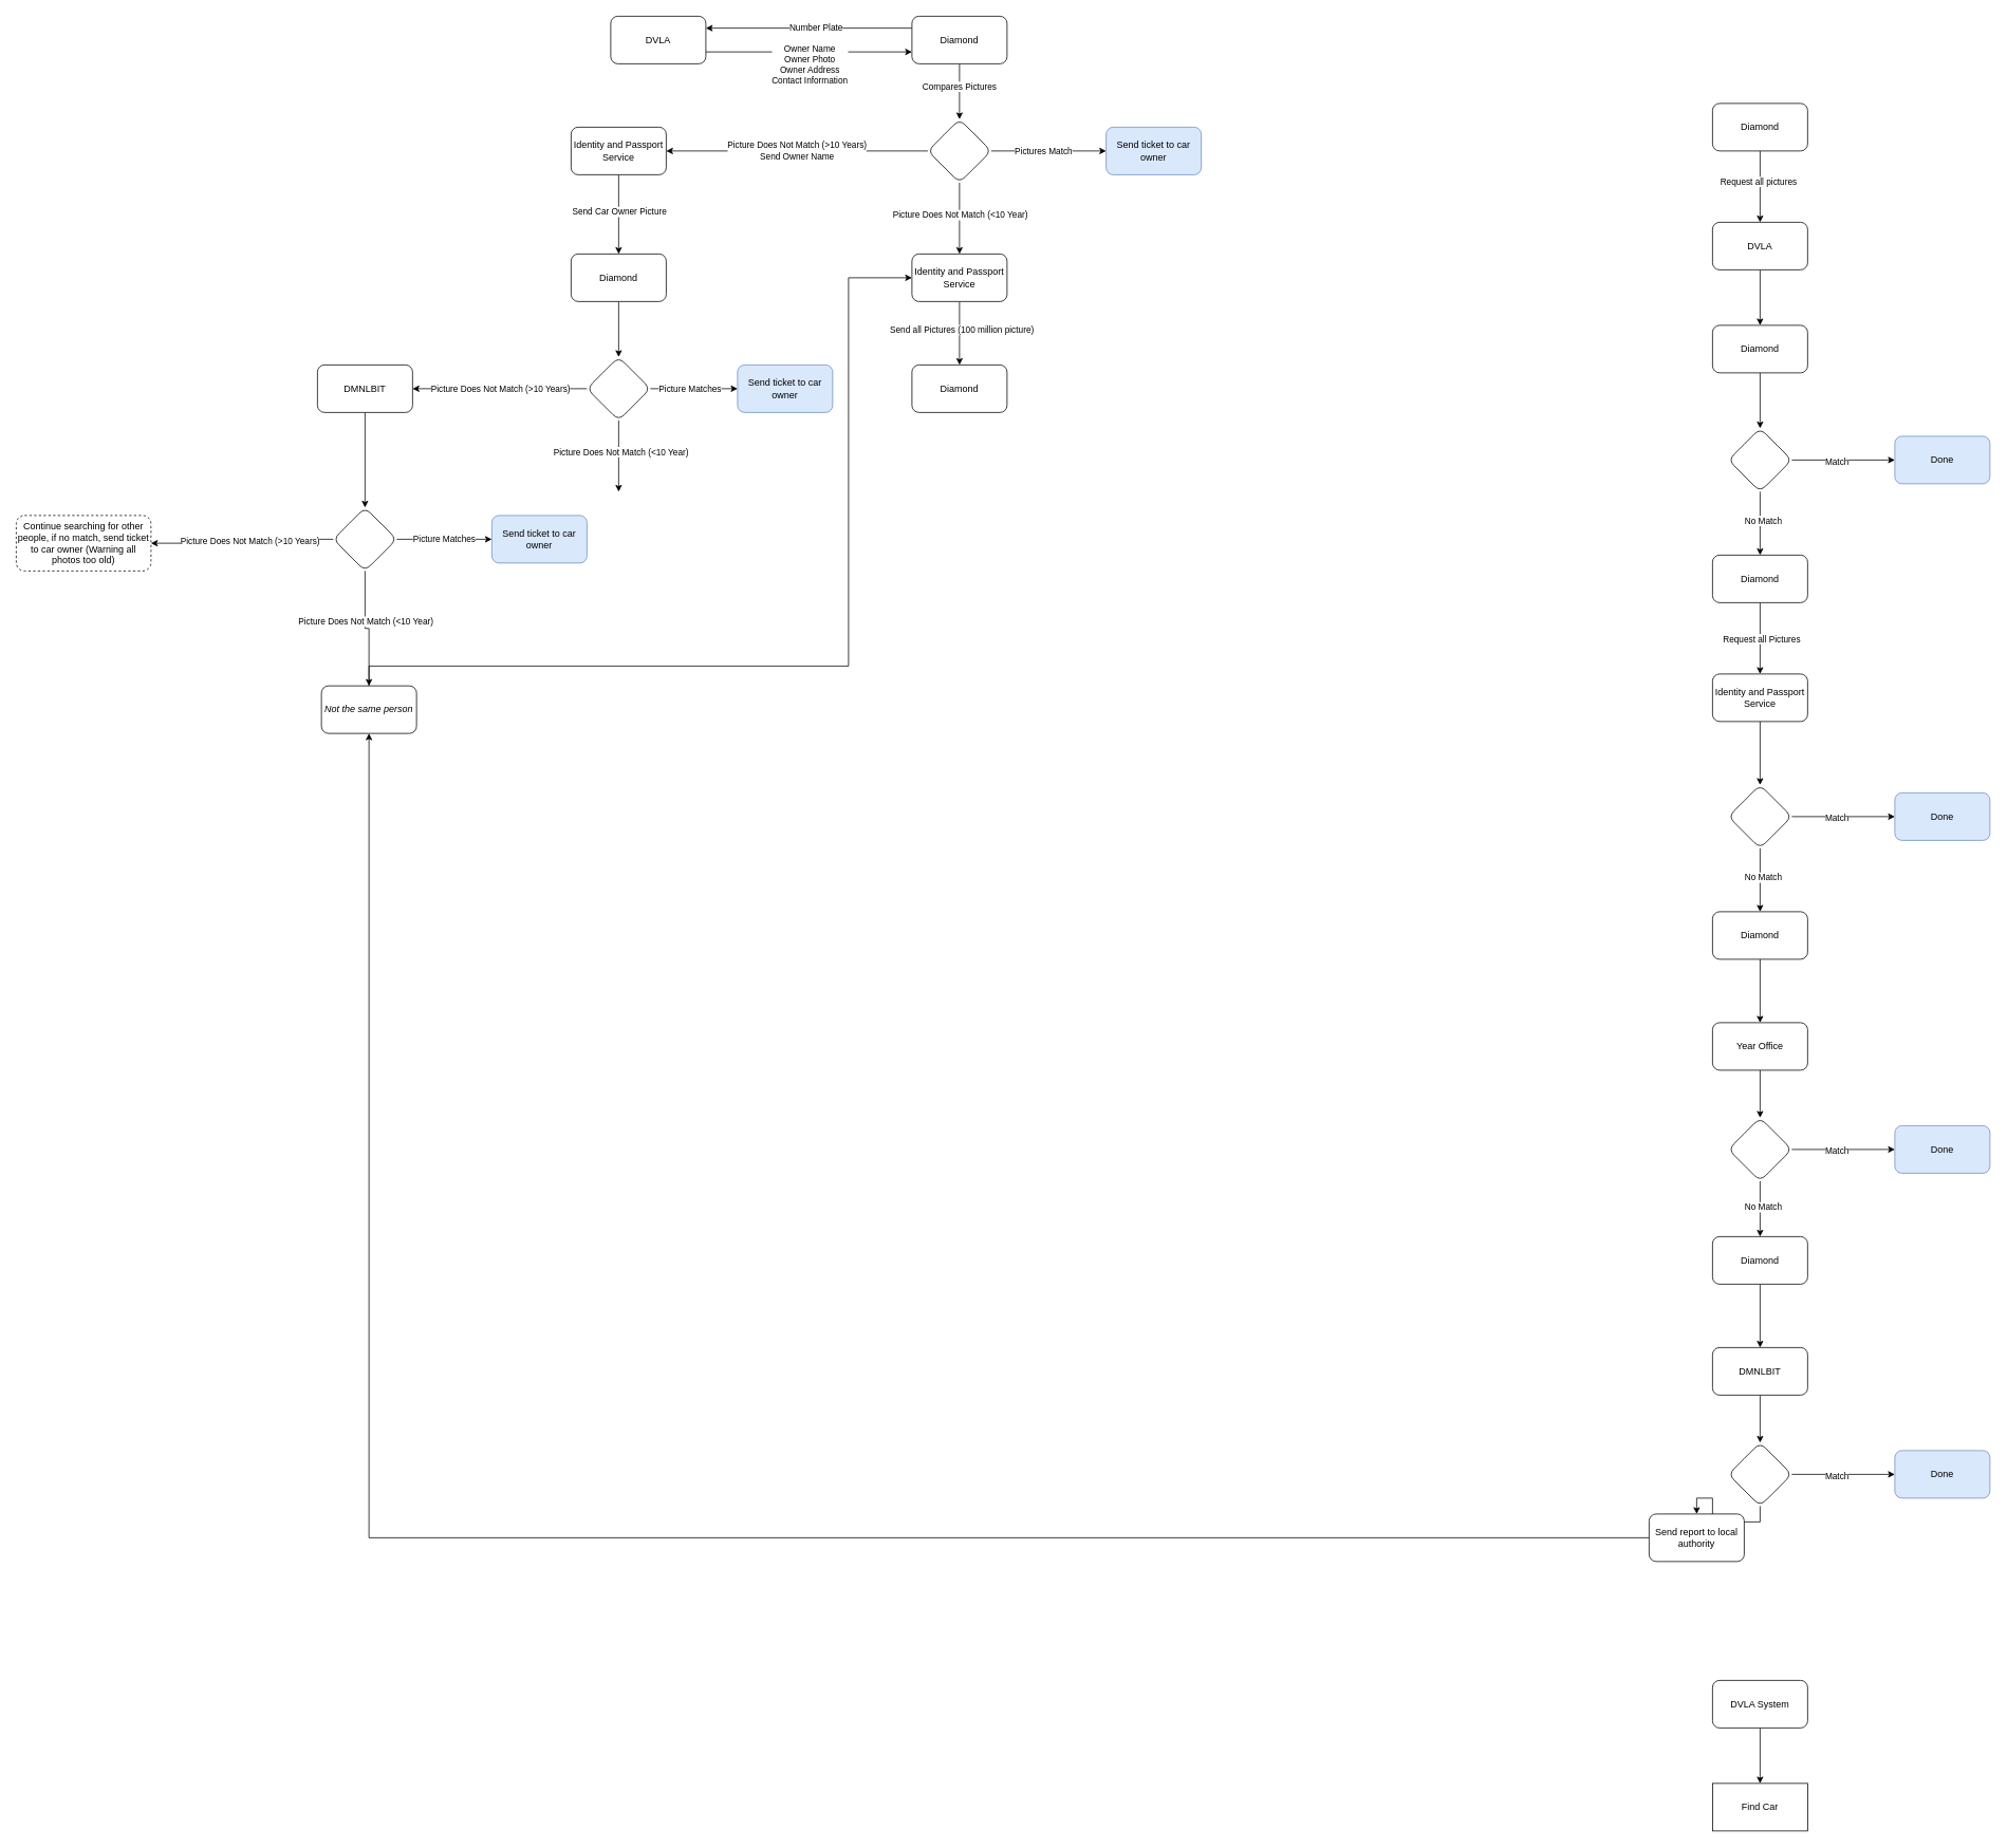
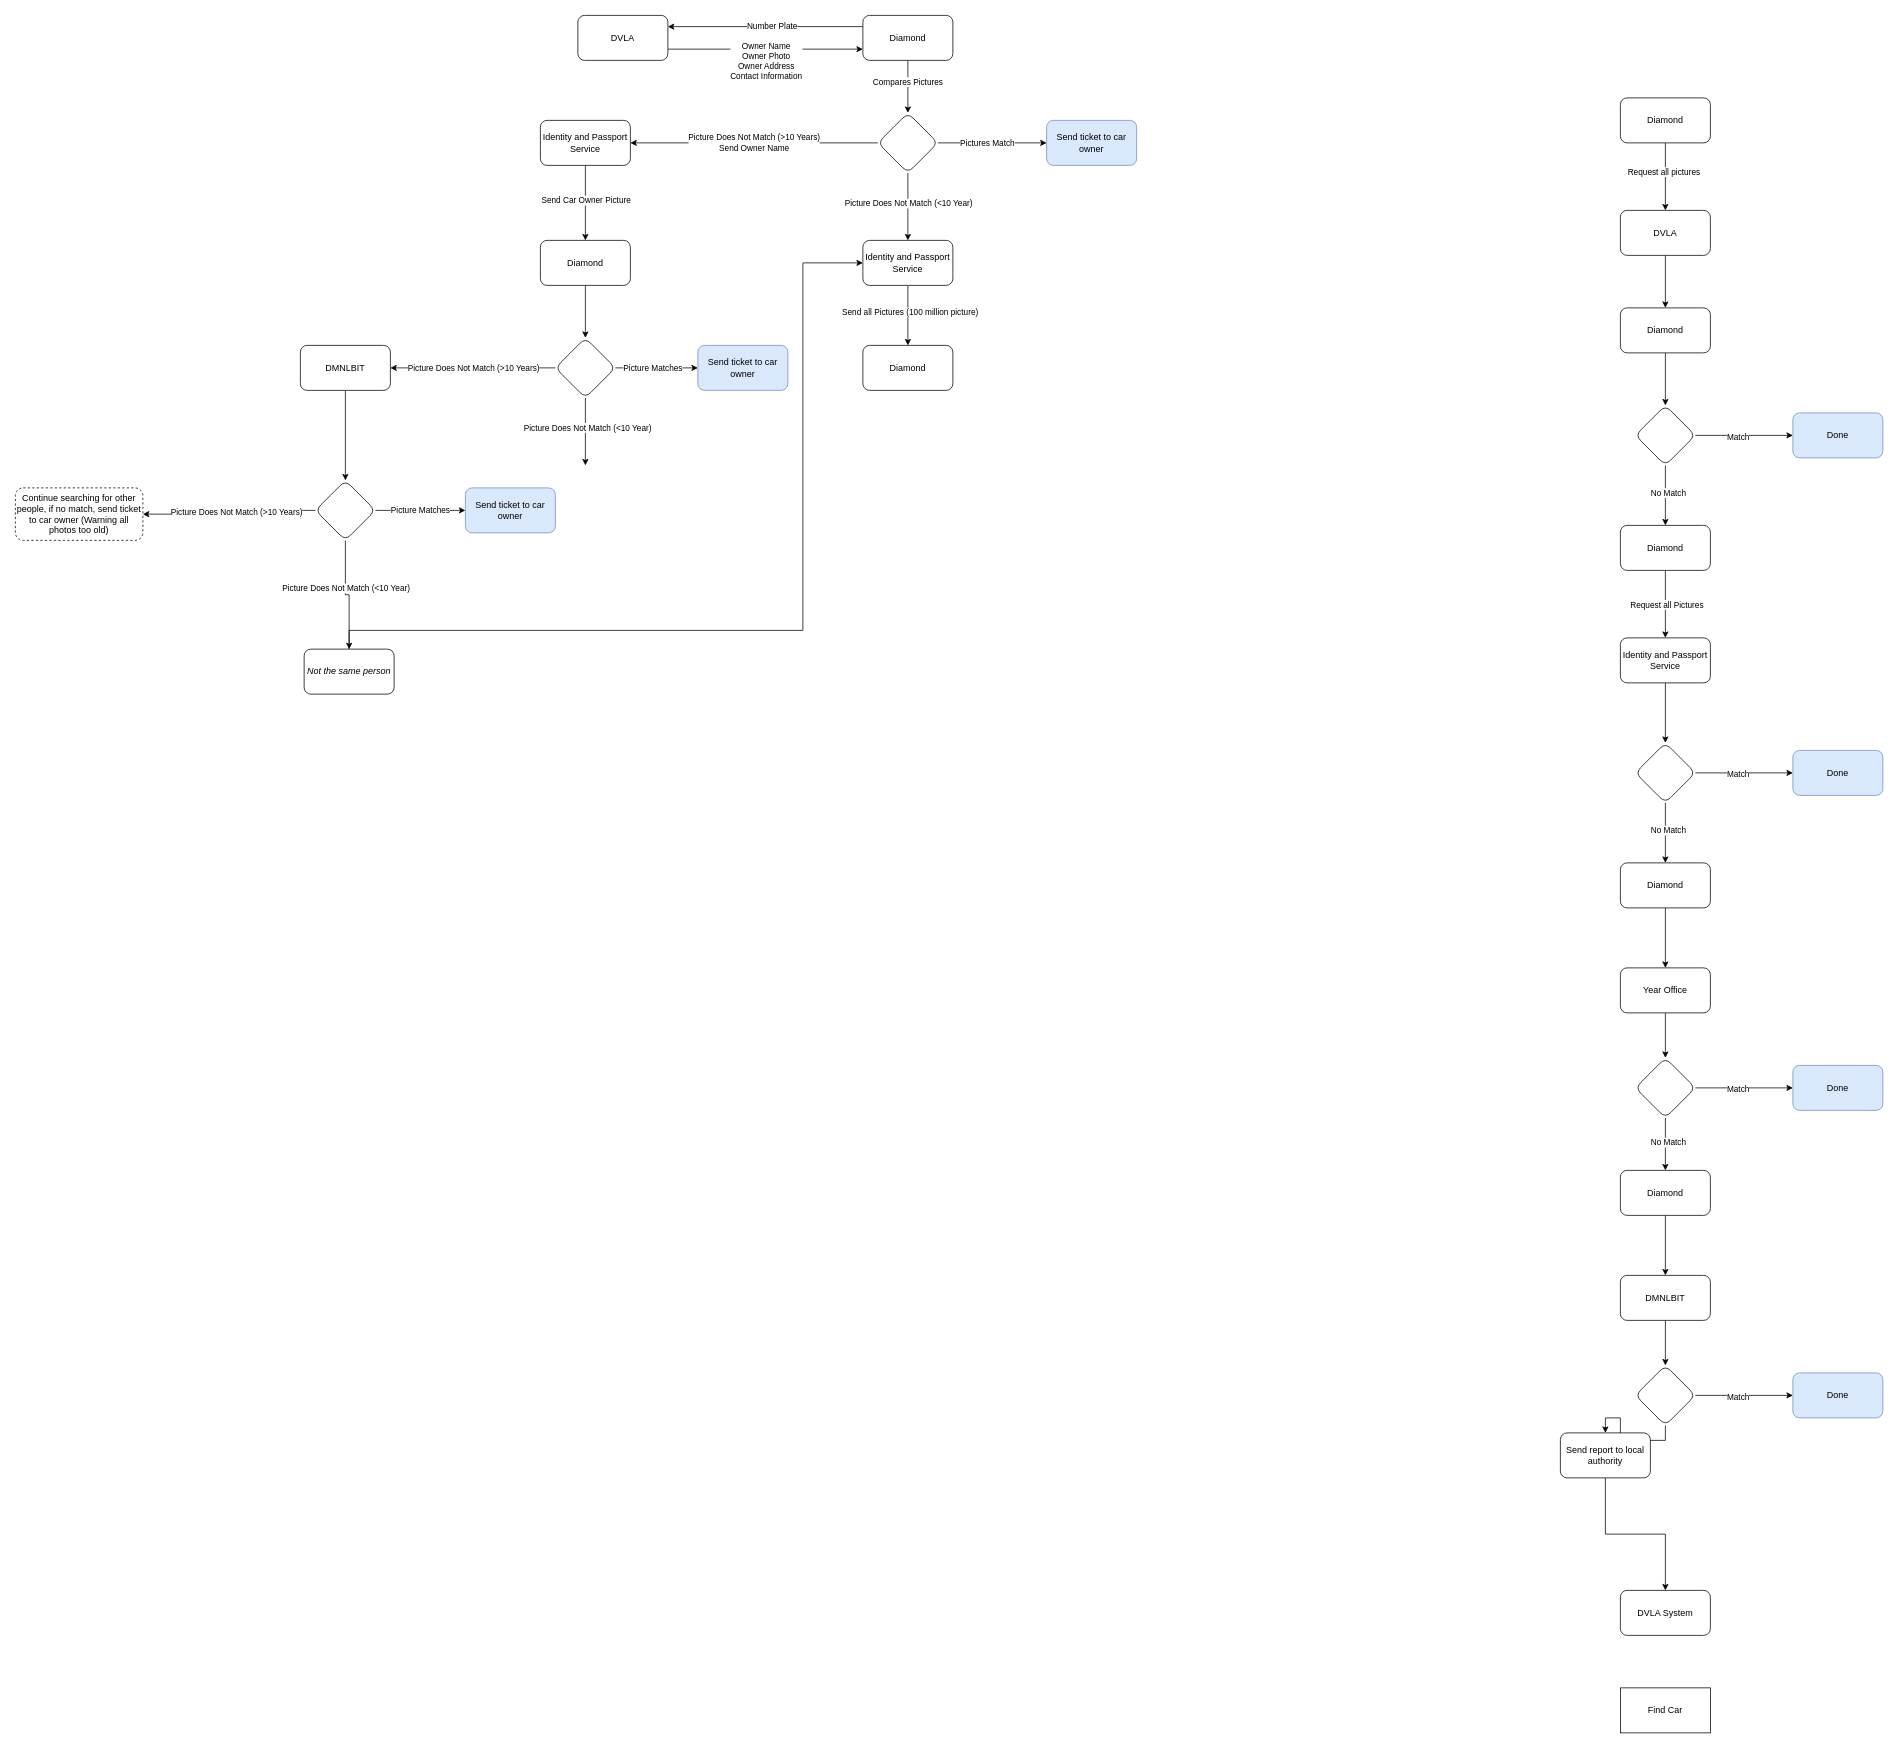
- <mxCell id="89" value="" style="edgeStyle=orthogonalEdgeStyle;rounded=0;orthogonalLoop=1;jettySize=auto;html=1;" parent="1" source="90" target="43" edge="1"><mxGeometry relative="1" as="geometry" /></mxCell>
+ <mxCell id="89" value="" style="edgeStyle=orthogonalEdgeStyle;rounded=0;orthogonalLoop=1;jettySize=auto;html=1;" parent="1" source="90" target="92" edge="1"><mxGeometry relative="1" as="geometry" /></mxCell>
- <mxCell id="91" value="" style="edgeStyle=orthogonalEdgeStyle;rounded=0;orthogonalLoop=1;jettySize=auto;html=1;" parent="1" source="92" target="93" edge="1"><mxGeometry relative="1" as="geometry" /></mxCell>
